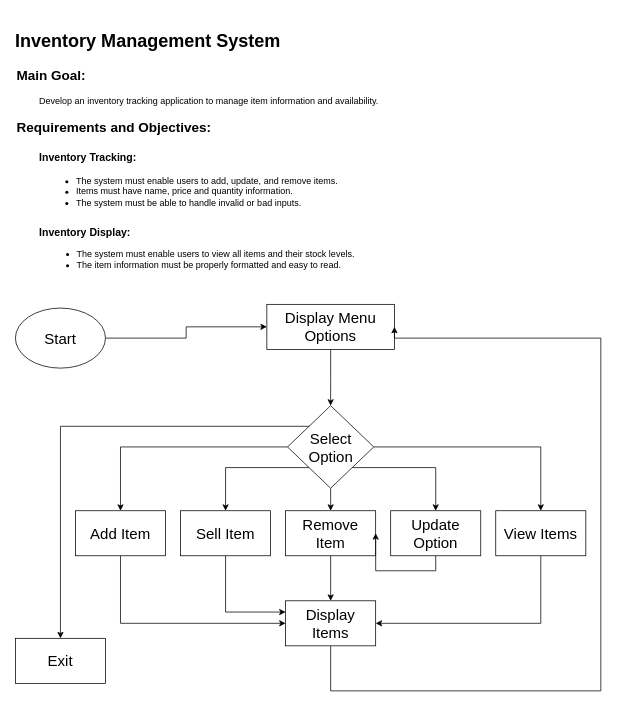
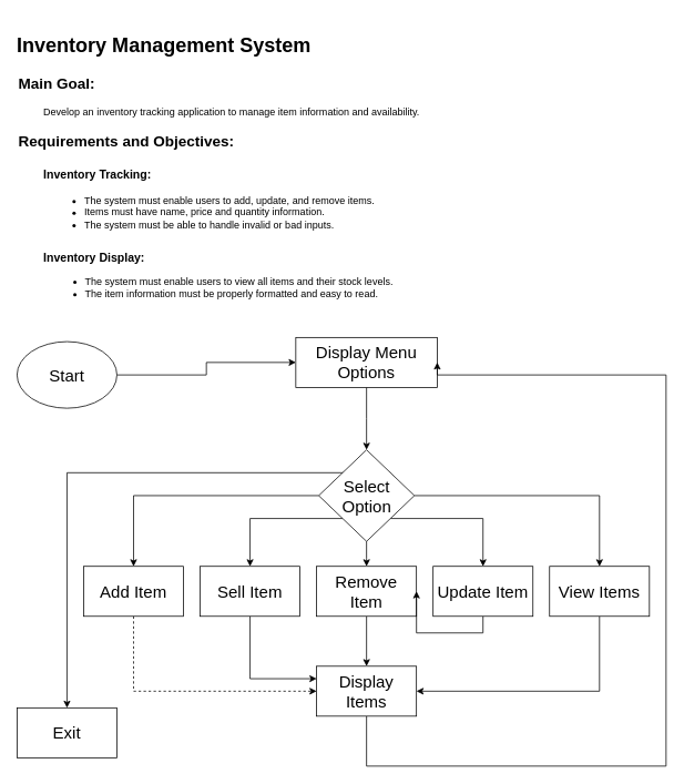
- <mxCell id="28" value="&lt;span style=&quot;font-size: 20px;&quot;&gt;Update Option&lt;/span&gt;" style="rounded=0;whiteSpace=wrap;html=1;" vertex="1" parent="1"><mxGeometry x="520" y="680" width="120" height="60" as="geometry" /></mxCell>
+ <mxCell id="28" value="&lt;span style=&quot;font-size: 20px;&quot;&gt;Update Item&lt;/span&gt;" style="rounded=0;whiteSpace=wrap;html=1;" vertex="1" parent="1"><mxGeometry x="520" y="680" width="120" height="60" as="geometry" /></mxCell>
- <mxCell id="22" style="edgeStyle=orthogonalEdgeStyle;rounded=0;orthogonalLoop=1;jettySize=auto;html=1;entryX=0;entryY=0.5;entryDx=0;entryDy=0;exitX=0.5;exitY=1;exitDx=0;exitDy=0;" edge="1" parent="1" source="23" target="33"><mxGeometry relative="1" as="geometry" /></mxCell>
+ <mxCell id="22" style="edgeStyle=orthogonalEdgeStyle;rounded=0;orthogonalLoop=1;jettySize=auto;html=1;entryX=0;entryY=0.5;entryDx=0;entryDy=0;exitX=0.5;exitY=1;exitDx=0;exitDy=0;dashed=1;" edge="1" parent="1" source="23" target="33"><mxGeometry relative="1" as="geometry" /></mxCell>
